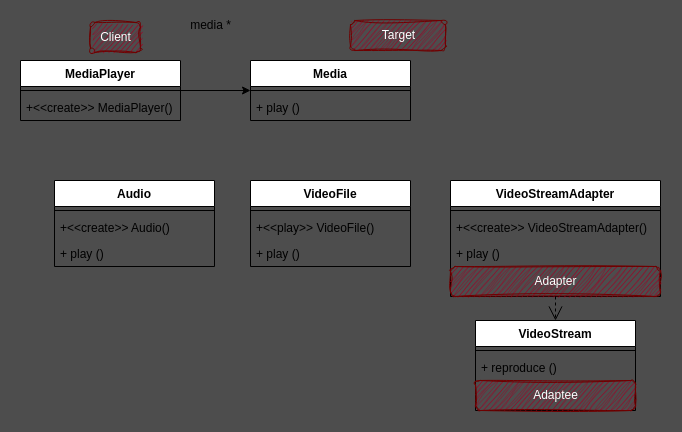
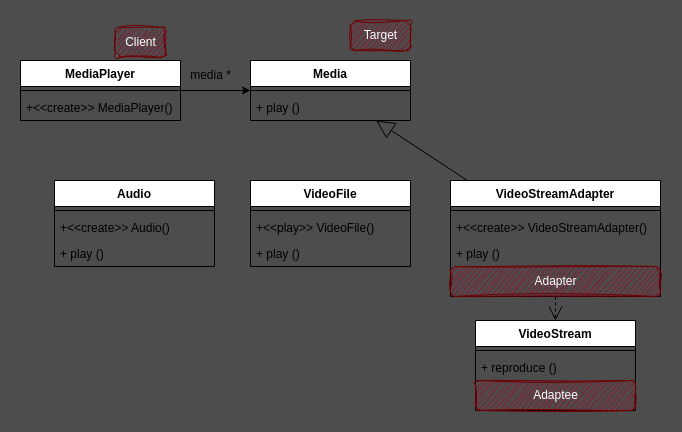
- <mxCell id="21" value="media *" style="text;html=1;align=center;verticalAlign=middle;resizable=0;points=[];autosize=1;strokeColor=none;fillColor=none;" vertex="1" parent="1"><mxGeometry x="180" y="10" width="60" height="30" as="geometry" /></mxCell>
+ <mxCell id="21" value="media *" style="text;html=1;align=center;verticalAlign=middle;resizable=0;points=[];autosize=1;strokeColor=none;fillColor=none;" vertex="1" parent="1"><mxGeometry x="180" y="60" width="60" height="30" as="geometry" /></mxCell>
- <mxCell id="29" value="Target" style="text;html=1;align=center;verticalAlign=middle;resizable=0;points=[];autosize=1;strokeColor=#6F0000;fillColor=#a20025;fontColor=#ffffff;rounded=1;glass=0;shadow=0;textShadow=0;sketch=1;curveFitting=1;jiggle=2;" vertex="1" parent="1"><mxGeometry x="350" y="20" width="95" height="30" as="geometry" /></mxCell>
+ <mxCell id="29" value="Target" style="text;html=1;align=center;verticalAlign=middle;resizable=0;points=[];autosize=1;strokeColor=#6F0000;fillColor=#a20025;fontColor=#ffffff;rounded=1;glass=0;shadow=0;textShadow=0;sketch=1;curveFitting=1;jiggle=2;" vertex="1" parent="1"><mxGeometry x="350" y="20" width="60" height="30" as="geometry" /></mxCell>
- <mxCell id="30" value="Client" style="text;html=1;align=center;verticalAlign=middle;resizable=0;points=[];autosize=1;strokeColor=#6F0000;fillColor=#a20025;fontColor=#ffffff;rounded=1;glass=0;shadow=0;textShadow=0;sketch=1;curveFitting=1;jiggle=2;" vertex="1" parent="1"><mxGeometry x="90" y="22" width="50" height="30" as="geometry" /></mxCell>
+ <mxCell id="30" value="Client" style="text;html=1;align=center;verticalAlign=middle;resizable=0;points=[];autosize=1;strokeColor=#6F0000;fillColor=#a20025;fontColor=#ffffff;rounded=1;glass=0;shadow=0;textShadow=0;sketch=1;curveFitting=1;jiggle=2;" vertex="1" parent="1"><mxGeometry x="115" y="27" width="50" height="30" as="geometry" /></mxCell>
+ <mxCell id="28" value="" style="endArrow=block;endSize=16;endFill=0;html=1;rounded=0;" edge="1" parent="1" source="22" target="2"><mxGeometry width="160" relative="1" as="geometry"><mxPoint x="203" y="200" as="sourcePoint" /><mxPoint x="301" y="140" as="targetPoint" /></mxGeometry></mxCell>
